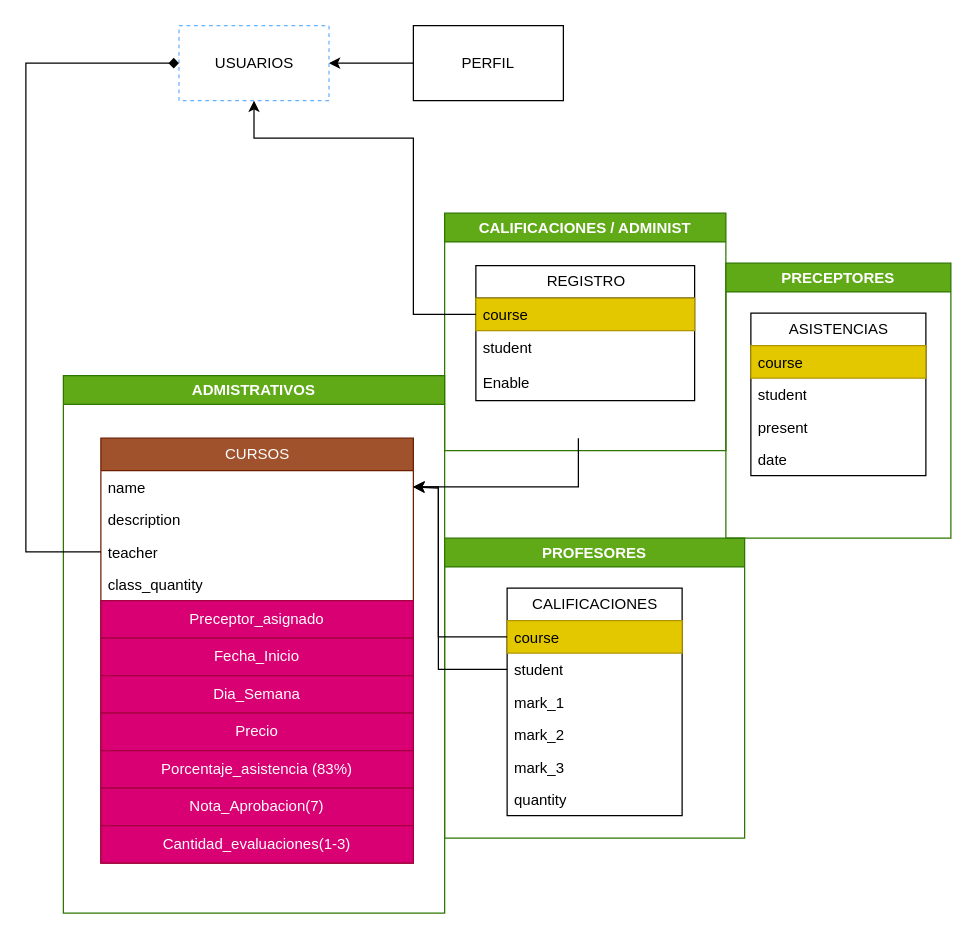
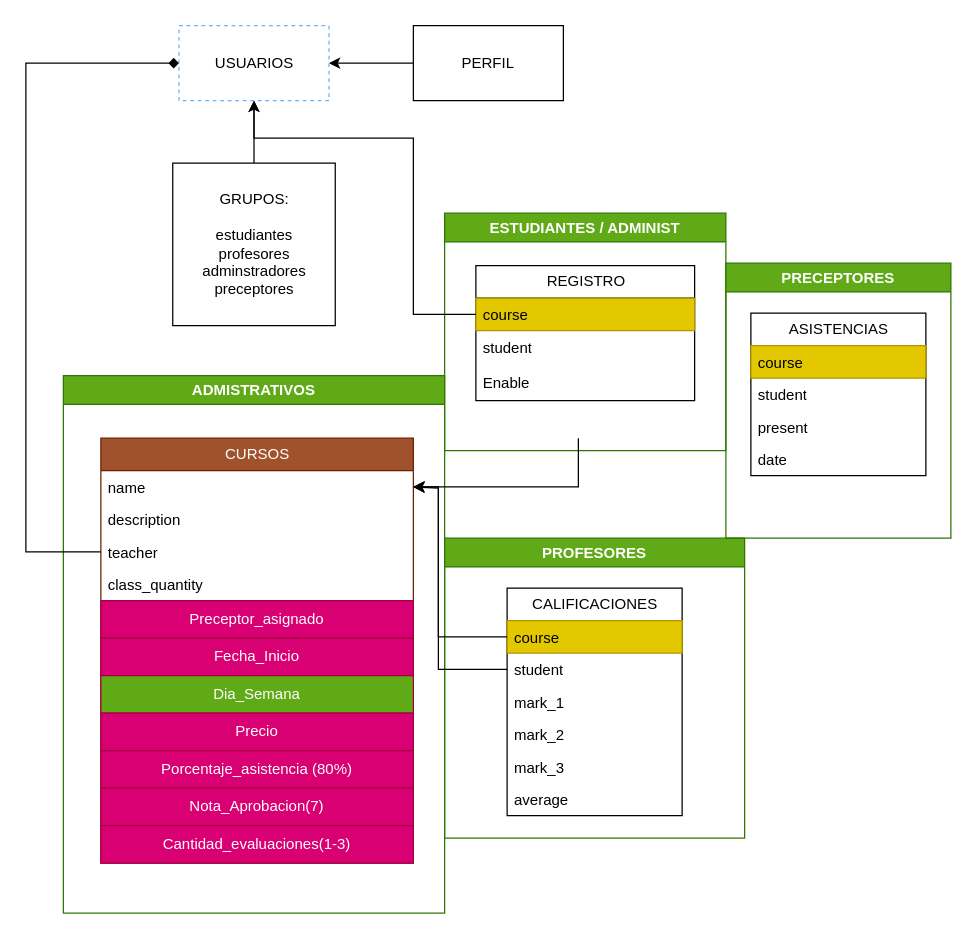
+ <mxCell id="5" value="" style="edgeStyle=orthogonalEdgeStyle;rounded=0;orthogonalLoop=1;jettySize=auto;html=1;" parent="1" source="6" target="33" edge="1"><mxGeometry relative="1" as="geometry" /></mxCell>
- <mxCell id="20" value="CALIFICACIONES / ADMINIST" style="swimlane;whiteSpace=wrap;html=1;fillColor=#60a917;fontColor=#ffffff;strokeColor=#2D7600;" parent="1" vertex="1"><mxGeometry x="355" y="170" width="225" height="190" as="geometry" /></mxCell>
+ <mxCell id="20" value="ESTUDIANTES / ADMINIST" style="swimlane;whiteSpace=wrap;html=1;fillColor=#60a917;fontColor=#ffffff;strokeColor=#2D7600;" parent="1" vertex="1"><mxGeometry x="355" y="170" width="225" height="190" as="geometry" /></mxCell>
+ <mxCell id="6" value="GRUPOS:&lt;br&gt;&lt;br&gt;estudiantes&lt;br&gt;profesores&lt;br&gt;adminstradores&lt;br&gt;preceptores" style="whiteSpace=wrap;html=1;aspect=fixed;" parent="1" vertex="1"><mxGeometry x="137.5" y="130" width="130" height="130" as="geometry" /></mxCell>
- <mxCell id="15" value="Dia_Semana" style="rounded=0;whiteSpace=wrap;html=1;fillColor=#d80073;fontColor=#ffffff;strokeColor=#A50040;" parent="8" vertex="1"><mxGeometry y="190" width="250" height="30" as="geometry" /></mxCell>
+ <mxCell id="15" value="Dia_Semana" style="rounded=0;whiteSpace=wrap;html=1;fillColor=#60a917;fontColor=#ffffff;strokeColor=#A50040;" parent="8" vertex="1"><mxGeometry y="190" width="250" height="30" as="geometry" /></mxCell>
- <mxCell id="17" value="Porcentaje_asistencia (83%)" style="rounded=0;whiteSpace=wrap;html=1;fillColor=#d80073;fontColor=#ffffff;strokeColor=#A50040;" parent="8" vertex="1"><mxGeometry y="250" width="250" height="30" as="geometry" /></mxCell>
+ <mxCell id="17" value="Porcentaje_asistencia (80%)" style="rounded=0;whiteSpace=wrap;html=1;fillColor=#d80073;fontColor=#ffffff;strokeColor=#A50040;" parent="8" vertex="1"><mxGeometry y="250" width="250" height="30" as="geometry" /></mxCell>
- <mxCell id="32" value="quantity" style="text;strokeColor=none;fillColor=none;align=left;verticalAlign=top;spacingLeft=4;spacingRight=4;overflow=hidden;rotatable=0;points=[[0,0.5],[1,0.5]];portConstraint=eastwest;whiteSpace=wrap;html=1;" parent="26" vertex="1"><mxGeometry y="156" width="140" height="26" as="geometry" /></mxCell>
+ <mxCell id="32" value="average" style="text;strokeColor=none;fillColor=none;align=left;verticalAlign=top;spacingLeft=4;spacingRight=4;overflow=hidden;rotatable=0;points=[[0,0.5],[1,0.5]];portConstraint=eastwest;whiteSpace=wrap;html=1;" parent="26" vertex="1"><mxGeometry y="156" width="140" height="26" as="geometry" /></mxCell>
